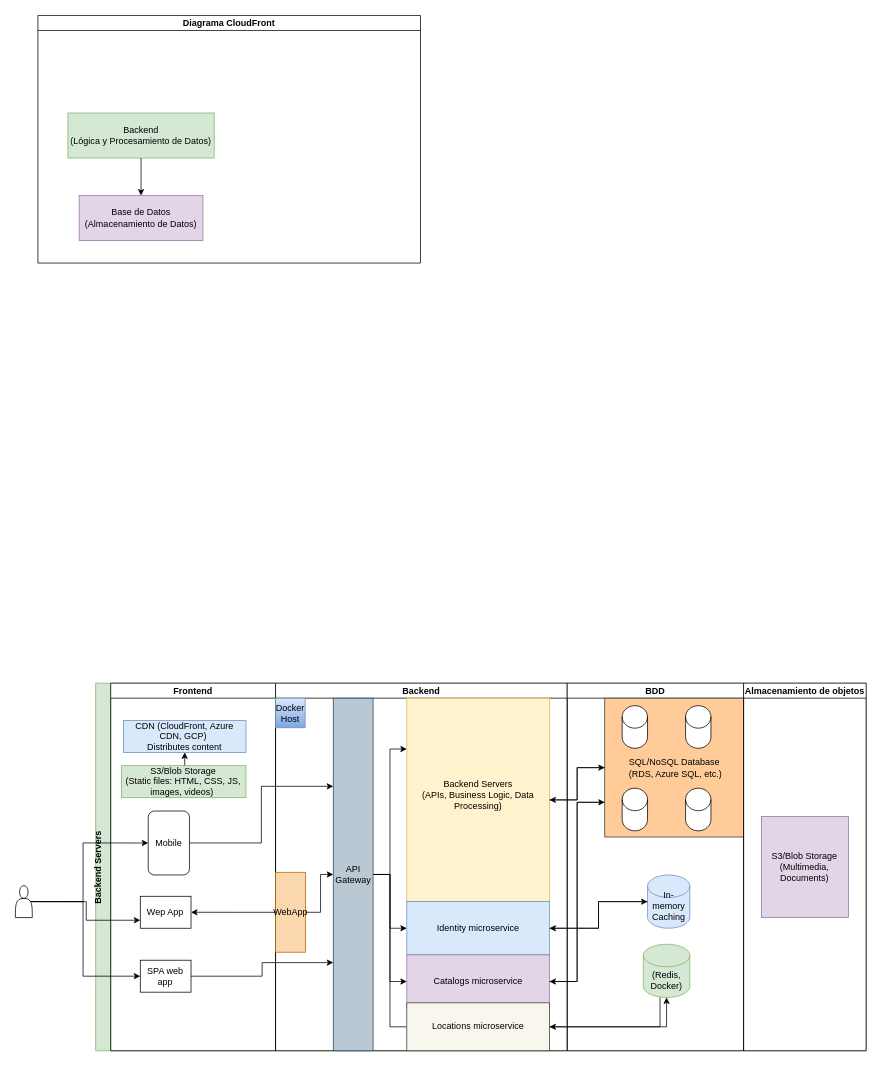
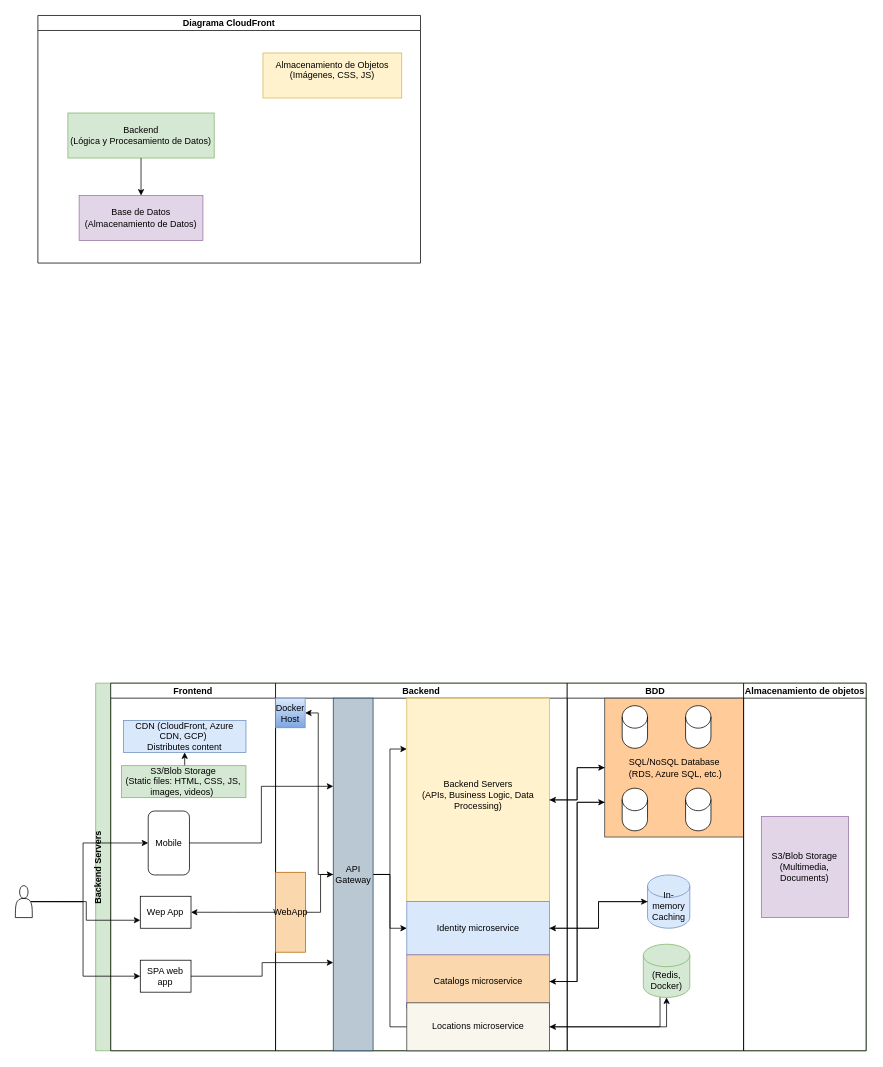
+ <mxCell id="4" value="Almacenamiento de&amp;nbsp;Objetos (Imágenes,&amp;nbsp;CSS, JS)&lt;div&gt;&lt;br/&gt;&lt;/div&gt;" style="rounded=0;whiteSpace=wrap;html=1;fillColor=#fff2cc;strokeColor=#d6b656;" vertex="1" parent="2"><mxGeometry x="300" y="50" width="185" height="60" as="geometry" /></mxCell>
- <mxCell id="21" style="edgeStyle=orthogonalEdgeStyle;rounded=0;orthogonalLoop=1;jettySize=auto;html=1;" edge="1" parent="16" source="23" target="27"><mxGeometry relative="1" as="geometry" /></mxCell>
+ <mxCell id="21" style="edgeStyle=orthogonalEdgeStyle;rounded=0;orthogonalLoop=1;jettySize=auto;html=1;" edge="1" parent="16" source="23" target="24"><mxGeometry relative="1" as="geometry" /></mxCell>
- <mxCell id="27" value="Catalogs microservice" style="rounded=0;whiteSpace=wrap;html=1;fillColor=#e1d5e7;strokeColor=#9673a6;" vertex="1" parent="16"><mxGeometry x="174.952" y="362.174" width="190.165" height="71.014" as="geometry" /></mxCell>
+ <mxCell id="27" value="Catalogs microservice" style="rounded=0;whiteSpace=wrap;html=1;fillColor=#fad7ac;strokeColor=#9673a6;" vertex="1" parent="16"><mxGeometry x="174.952" y="362.174" width="190.165" height="71.014" as="geometry" /></mxCell>
